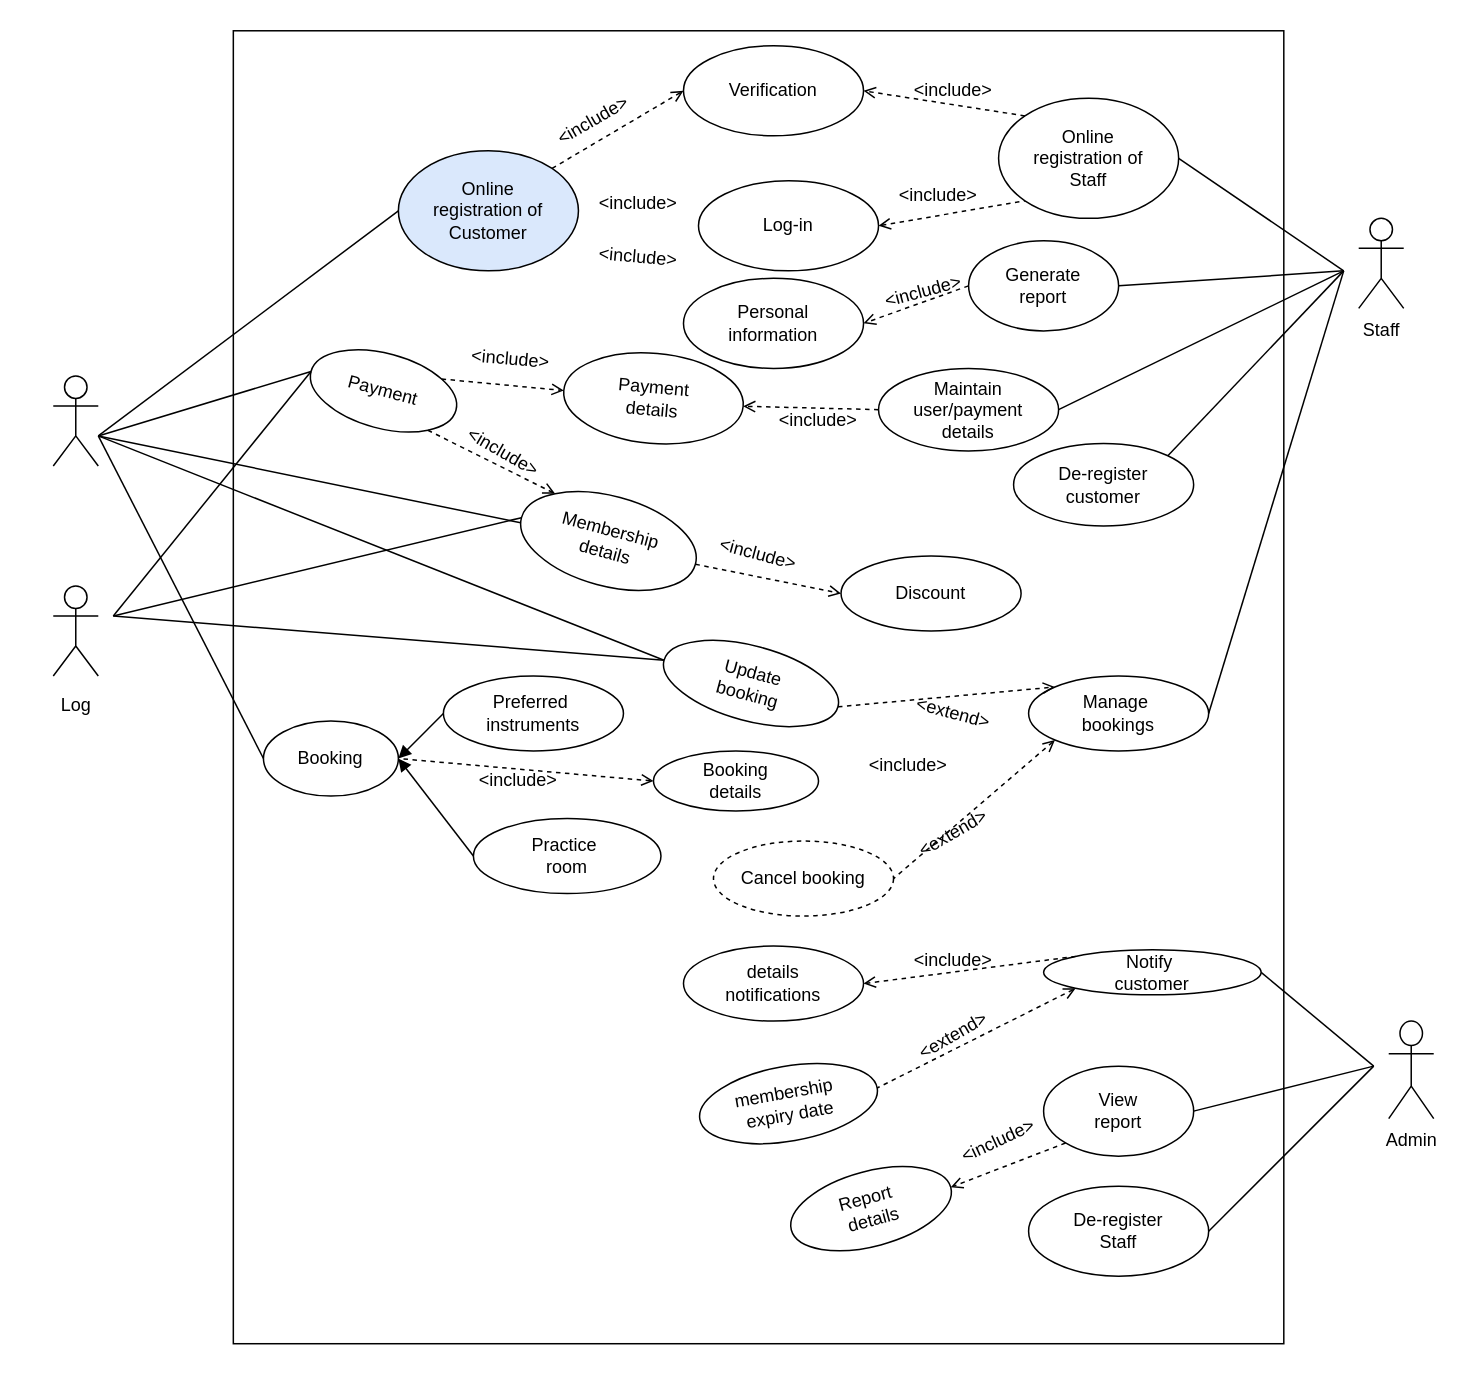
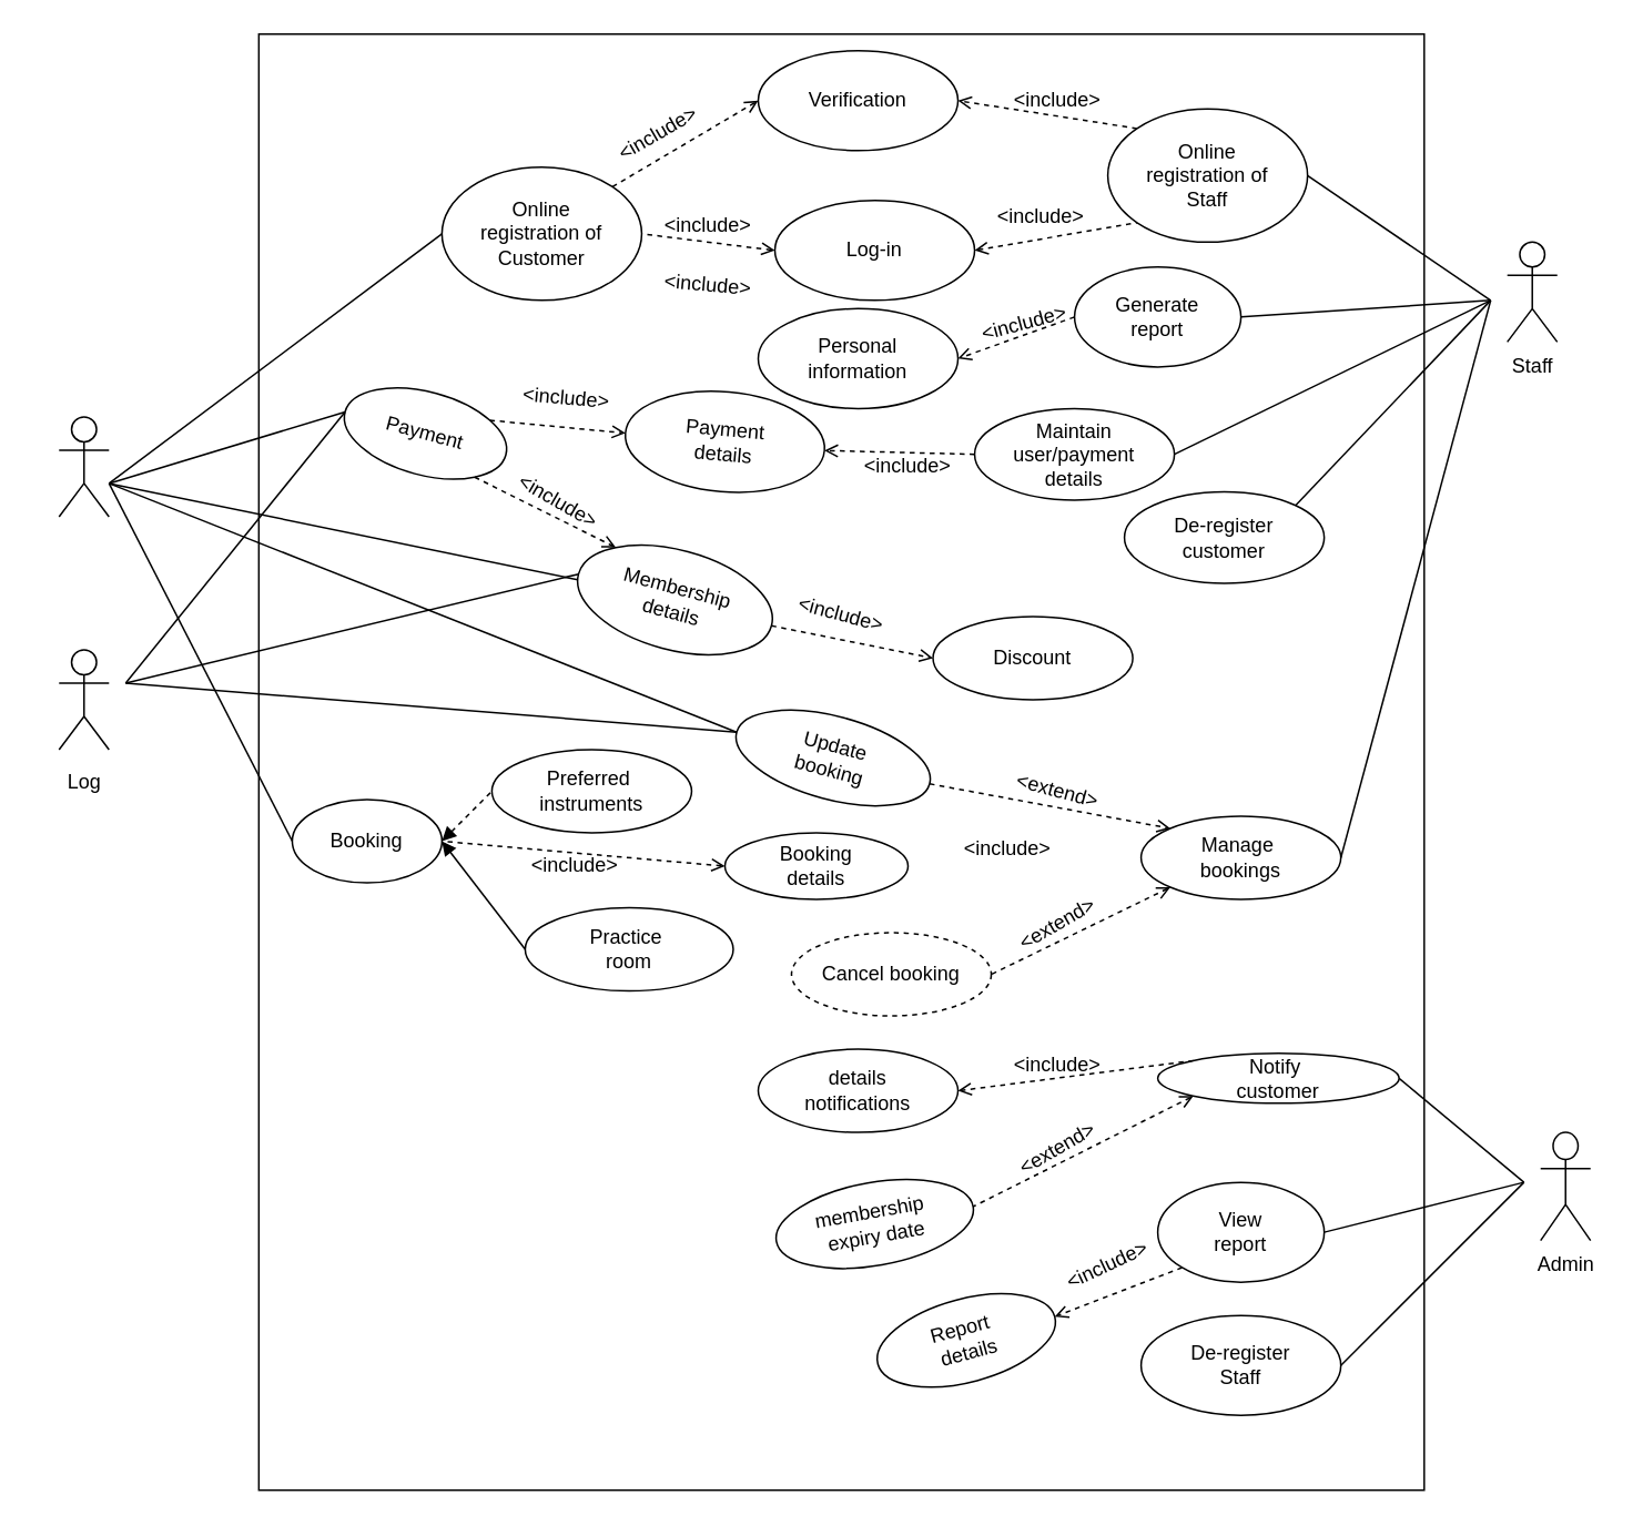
- <mxCell id="6" value="Online &lt;br&gt;registration of&lt;br&gt;Customer" style="ellipse;whiteSpace=wrap;html=1;fillColor=#dae8fc;" parent="1" vertex="1"><mxGeometry x="265" y="100" width="120" height="80" as="geometry" /></mxCell>
+ <mxCell id="6" value="Online &lt;br&gt;registration of&lt;br&gt;Customer" style="ellipse;whiteSpace=wrap;html=1;" parent="1" vertex="1"><mxGeometry x="265" y="100" width="120" height="80" as="geometry" /></mxCell>
+ <mxCell id="49" value="" style="endArrow=none;dashed=1;html=1;entryX=1;entryY=0.5;entryDx=0;entryDy=0;exitX=0;exitY=0.5;exitDx=0;exitDy=0;endFill=0;startArrow=open;startFill=0;" parent="1" source="48" target="6" edge="1"><mxGeometry width="50" height="50" relative="1" as="geometry"><mxPoint x="722.026" y="507.319" as="sourcePoint" /><mxPoint x="625" y="450" as="targetPoint" /></mxGeometry></mxCell>
- <mxCell id="39" value="Manage&amp;nbsp;&lt;br&gt;bookings" style="ellipse;whiteSpace=wrap;html=1;" parent="1" vertex="1"><mxGeometry x="685" y="450" width="120" height="50" as="geometry" /></mxCell>
+ <mxCell id="39" value="Manage&amp;nbsp;&lt;br&gt;bookings" style="ellipse;whiteSpace=wrap;html=1;" parent="1" vertex="1"><mxGeometry x="685" y="490" width="120" height="50" as="geometry" /></mxCell>
- <mxCell id="22" value="" style="endArrow=none;html=1;exitX=1;exitY=0.5;exitDx=0;exitDy=0;entryX=0;entryY=0.5;entryDx=0;entryDy=0;startArrow=block;startFill=1;" parent="1" source="19" target="20" edge="1"><mxGeometry width="50" height="50" relative="1" as="geometry"><mxPoint x="435" y="370" as="sourcePoint" /><mxPoint x="485" y="320" as="targetPoint" /></mxGeometry></mxCell>
+ <mxCell id="22" value="" style="endArrow=none;html=1;exitX=1;exitY=0.5;exitDx=0;exitDy=0;entryX=0;entryY=0.5;entryDx=0;entryDy=0;startArrow=block;startFill=1;dashed=1;" parent="1" source="19" target="20" edge="1"><mxGeometry width="50" height="50" relative="1" as="geometry"><mxPoint x="435" y="370" as="sourcePoint" /><mxPoint x="485" y="320" as="targetPoint" /></mxGeometry></mxCell>
